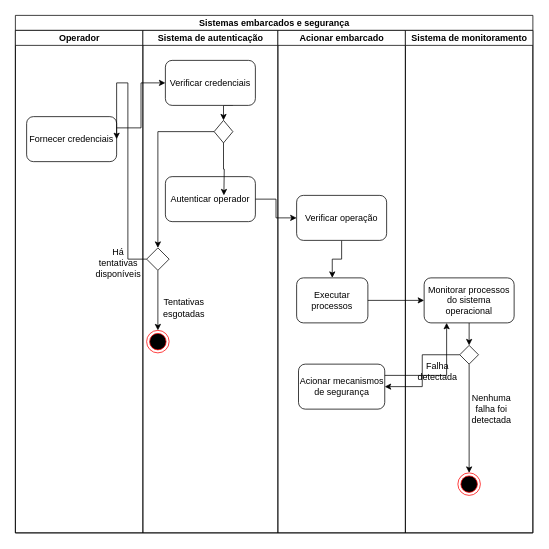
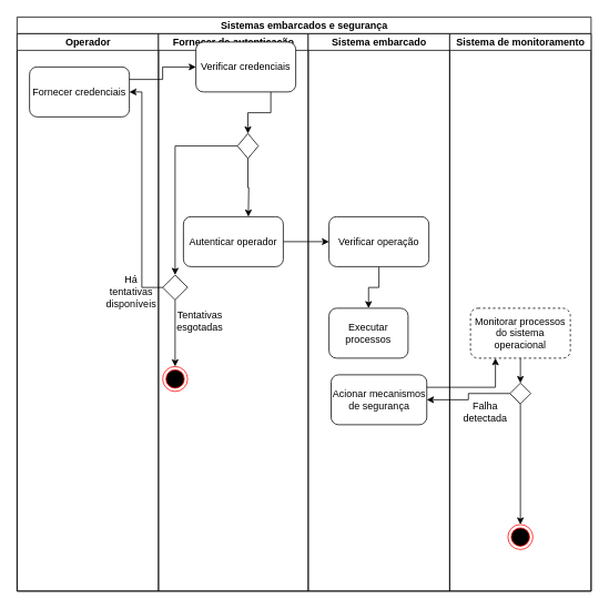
- <mxCell id="6" value="Sistema de autenticação" style="swimlane;startSize=20;html=1;" vertex="1" parent="2"><mxGeometry x="170" y="20" width="180" height="670" as="geometry" /></mxCell>
+ <mxCell id="6" value="Fornecer de autenticação" style="swimlane;startSize=20;html=1;" vertex="1" parent="2"><mxGeometry x="170" y="20" width="180" height="670" as="geometry" /></mxCell>
- <mxCell id="17" value="Acionar embarcado" style="swimlane;startSize=20;html=1;" vertex="1" parent="2"><mxGeometry x="350" y="20" width="170" height="670" as="geometry" /></mxCell>
+ <mxCell id="17" value="Sistema embarcado" style="swimlane;startSize=20;html=1;" vertex="1" parent="2"><mxGeometry x="350" y="20" width="170" height="670" as="geometry" /></mxCell>
- <mxCell id="8" value="Verificar credenciais" style="rounded=1;whiteSpace=wrap;html=1;" vertex="1" parent="6"><mxGeometry x="30" y="40" width="120" height="60" as="geometry" /></mxCell>
+ <mxCell id="8" value="Verificar credenciais" style="rounded=1;whiteSpace=wrap;html=1;" vertex="1" parent="6"><mxGeometry x="45" y="10" width="120" height="60" as="geometry" /></mxCell>
- <mxCell id="4" value="Fornecer credenciais" style="rounded=1;whiteSpace=wrap;html=1;" vertex="1" parent="3"><mxGeometry x="15.0" y="115" width="120" height="60" as="geometry" /></mxCell>
+ <mxCell id="4" value="Fornecer credenciais" style="rounded=1;whiteSpace=wrap;html=1;" vertex="1" parent="3"><mxGeometry x="15.0" y="40" width="120" height="60" as="geometry" /></mxCell>
- <mxCell id="10" value="Autenticar operador" style="rounded=1;whiteSpace=wrap;html=1;" vertex="1" parent="6"><mxGeometry x="30" y="195" width="120" height="60" as="geometry" /></mxCell>
+ <mxCell id="10" value="Autenticar operador" style="rounded=1;whiteSpace=wrap;html=1;" vertex="1" parent="6"><mxGeometry x="30" y="220" width="120" height="60" as="geometry" /></mxCell>
- <mxCell id="25" style="edgeStyle=orthogonalEdgeStyle;rounded=0;orthogonalLoop=1;jettySize=auto;html=1;exitX=1;exitY=0.5;exitDx=0;exitDy=0;entryX=0;entryY=0.5;entryDx=0;entryDy=0;" edge="1" parent="2" source="20" target="29"><mxGeometry relative="1" as="geometry" /></mxCell>
- <mxCell id="29" value="Monitorar processos do sistema operacional" style="rounded=1;whiteSpace=wrap;html=1;" vertex="1" parent="27"><mxGeometry x="25" y="330" width="120" height="60" as="geometry" /></mxCell>
+ <mxCell id="29" value="Monitorar processos do sistema operacional" style="rounded=1;whiteSpace=wrap;html=1;dashed=1;" vertex="1" parent="27"><mxGeometry x="25" y="330" width="120" height="60" as="geometry" /></mxCell>
- <mxCell id="16" value="Tentativas esgotadas" style="text;html=1;align=center;verticalAlign=middle;whiteSpace=wrap;rounded=0;" vertex="1" parent="6"><mxGeometry x="25" y="355" width="60" height="30" as="geometry" /></mxCell>
+ <mxCell id="16" value="Tentativas esgotadas" style="text;html=1;align=center;verticalAlign=middle;whiteSpace=wrap;rounded=0;" vertex="1" parent="6"><mxGeometry x="20" y="330" width="60" height="30" as="geometry" /></mxCell>
- <mxCell id="21" value="Acionar mecanismos de segurança" style="rounded=1;whiteSpace=wrap;html=1;" vertex="1" parent="17"><mxGeometry x="27.5" y="445" width="115" height="60" as="geometry" /></mxCell>
+ <mxCell id="21" value="Acionar mecanismos de segurança" style="rounded=1;whiteSpace=wrap;html=1;" vertex="1" parent="17"><mxGeometry x="27.5" y="410" width="115" height="60" as="geometry" /></mxCell>
- <mxCell id="34" value="Nenhuma falha foi detectada" style="text;html=1;align=center;verticalAlign=middle;whiteSpace=wrap;rounded=0;" vertex="1" parent="27"><mxGeometry x="85" y="490" width="60" height="30" as="geometry" /></mxCell>
